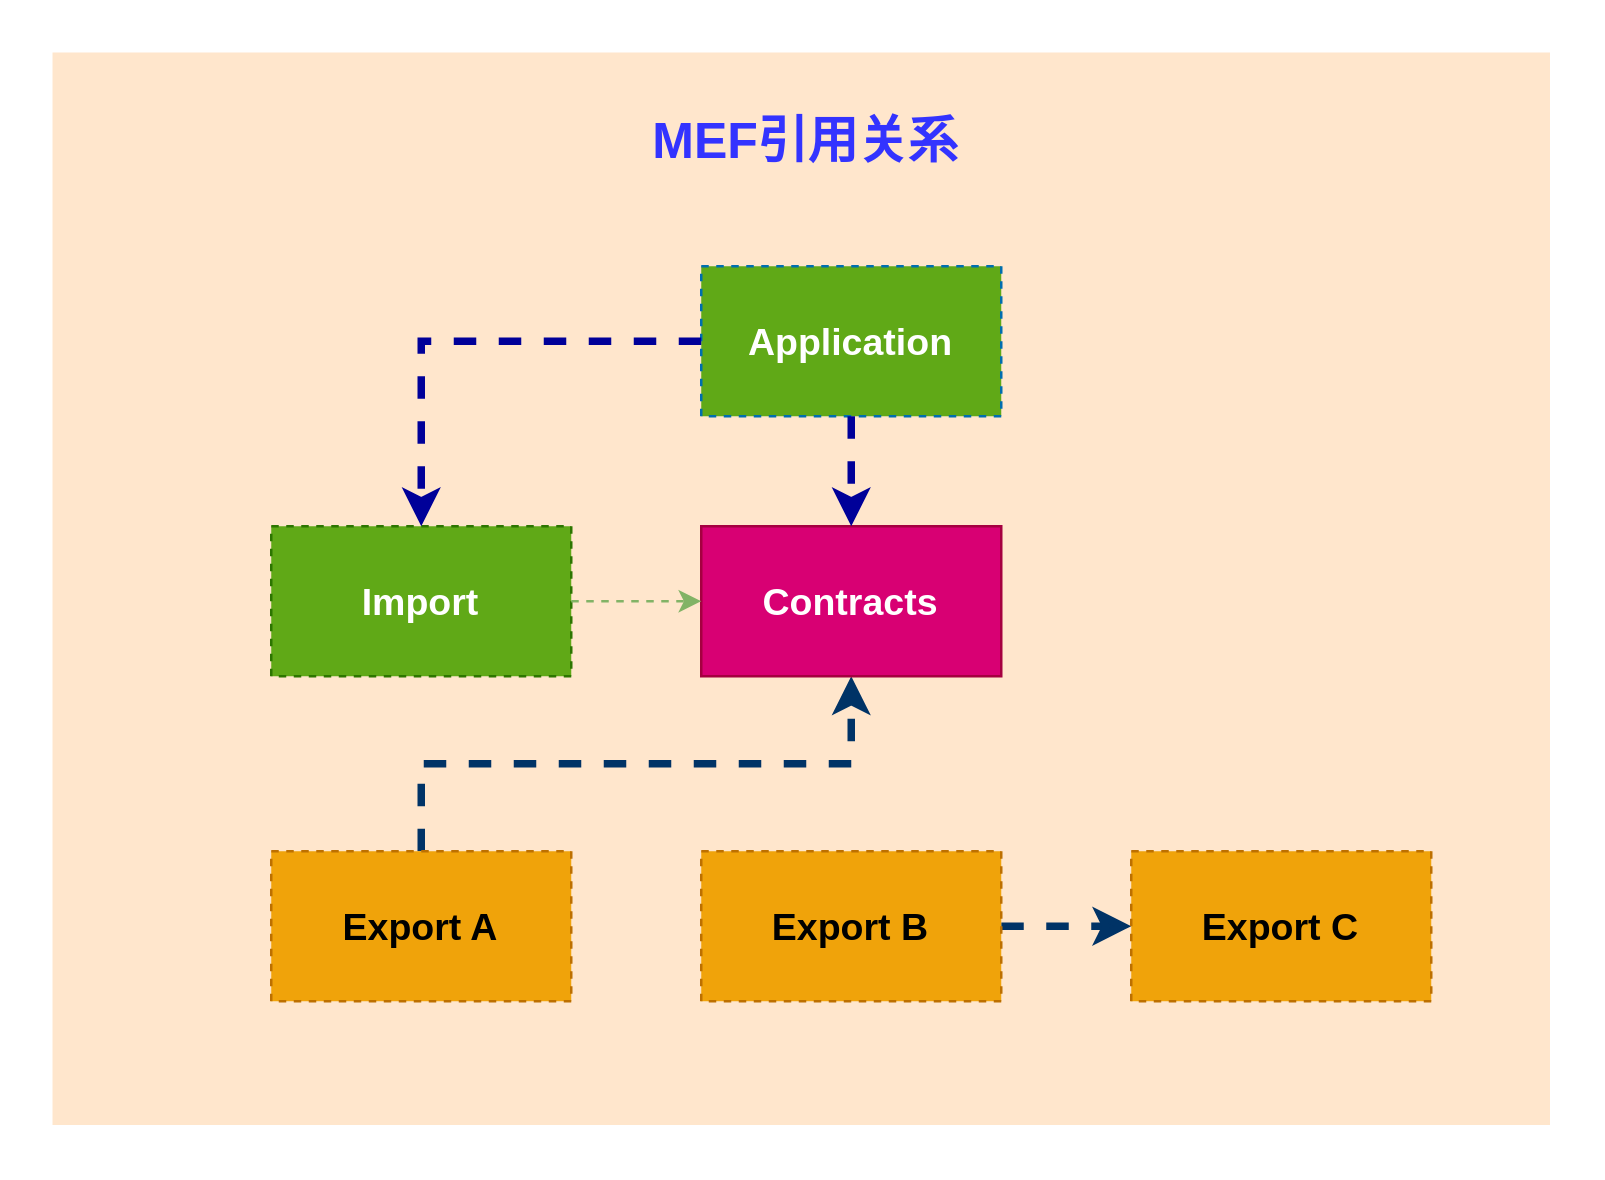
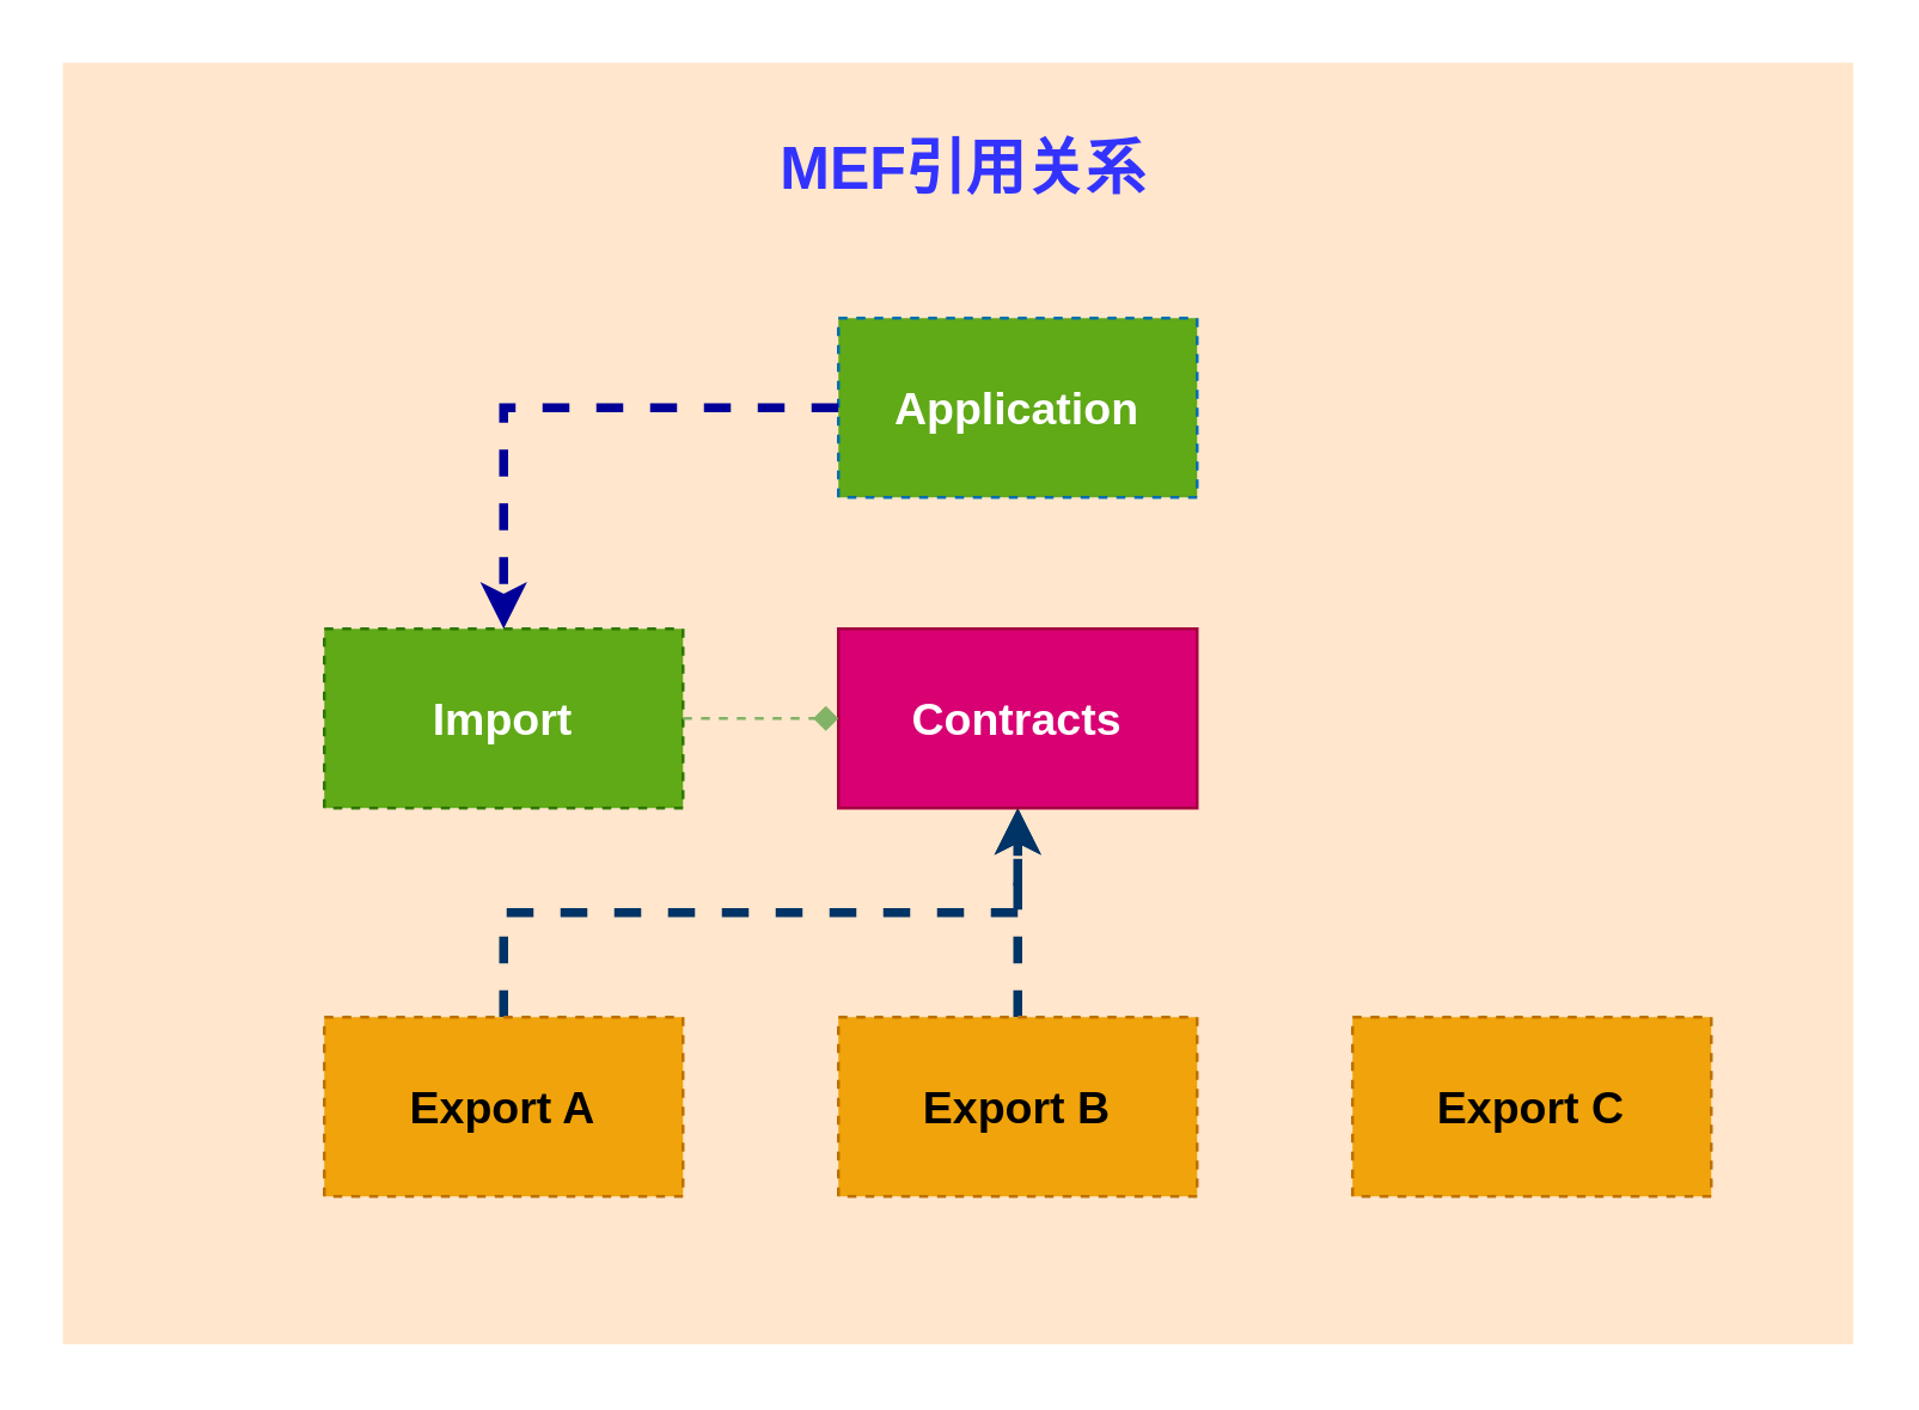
- <mxCell id="15" value="" style="edgeStyle=orthogonalEdgeStyle;rounded=0;orthogonalLoop=1;jettySize=auto;html=1;fillColor=#d5e8d4;strokeColor=#000099;fontStyle=1;fontSize=15;strokeWidth=3;dashed=1;" parent="9" source="10" target="12" edge="1"><mxGeometry relative="1" as="geometry" /></mxCell>
- <mxCell id="14" value="" style="edgeStyle=orthogonalEdgeStyle;rounded=0;orthogonalLoop=1;jettySize=auto;html=1;fillColor=#d5e8d4;strokeColor=#82b366;fontStyle=1;fontSize=15;dashed=1;" parent="9" source="11" target="12" edge="1"><mxGeometry relative="1" as="geometry" /></mxCell>
+ <mxCell id="14" value="" style="edgeStyle=orthogonalEdgeStyle;rounded=0;orthogonalLoop=1;jettySize=auto;html=1;fillColor=#d5e8d4;strokeColor=#82b366;fontStyle=1;fontSize=15;dashed=1;endArrow=diamond;" parent="9" source="11" target="12" edge="1"><mxGeometry relative="1" as="geometry" /></mxCell>
- <mxCell id="4" style="edgeStyle=orthogonalEdgeStyle;rounded=0;orthogonalLoop=1;jettySize=auto;html=1;fillColor=#d5e8d4;strokeColor=#003366;fontStyle=1;fontSize=15;strokeWidth=3;dashed=1;" parent="1" source="7" target="8" edge="1"><mxGeometry relative="1" as="geometry"><mxPoint x="350" y="270" as="targetPoint" /></mxGeometry></mxCell>
+ <mxCell id="4" style="edgeStyle=orthogonalEdgeStyle;rounded=0;orthogonalLoop=1;jettySize=auto;html=1;entryX=0.5;entryY=1;entryDx=0;entryDy=0;fillColor=#d5e8d4;strokeColor=#003366;fontStyle=1;fontSize=15;strokeWidth=3;dashed=1;" parent="1" source="7" target="12" edge="1"><mxGeometry relative="1" as="geometry"><mxPoint x="350" y="270" as="targetPoint" /></mxGeometry></mxCell>
